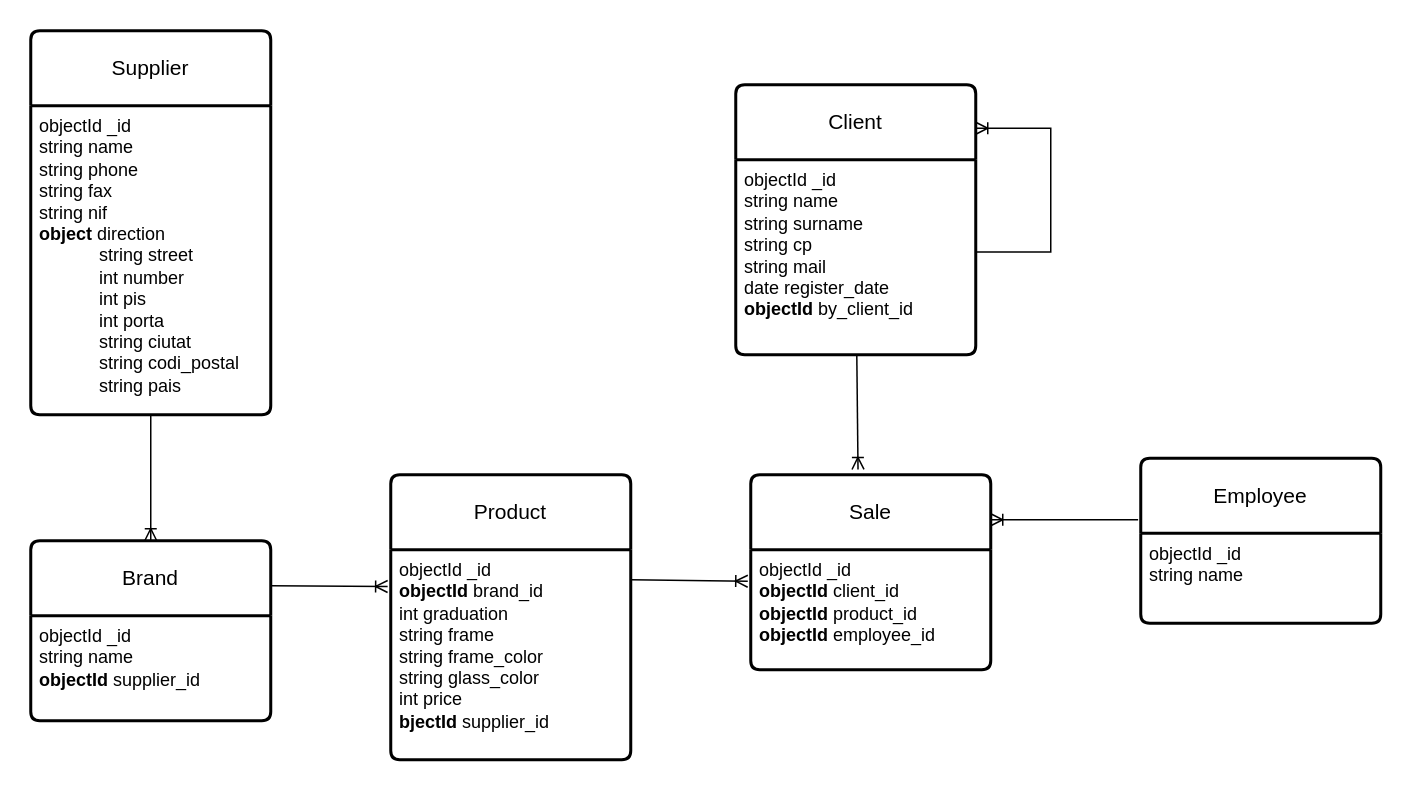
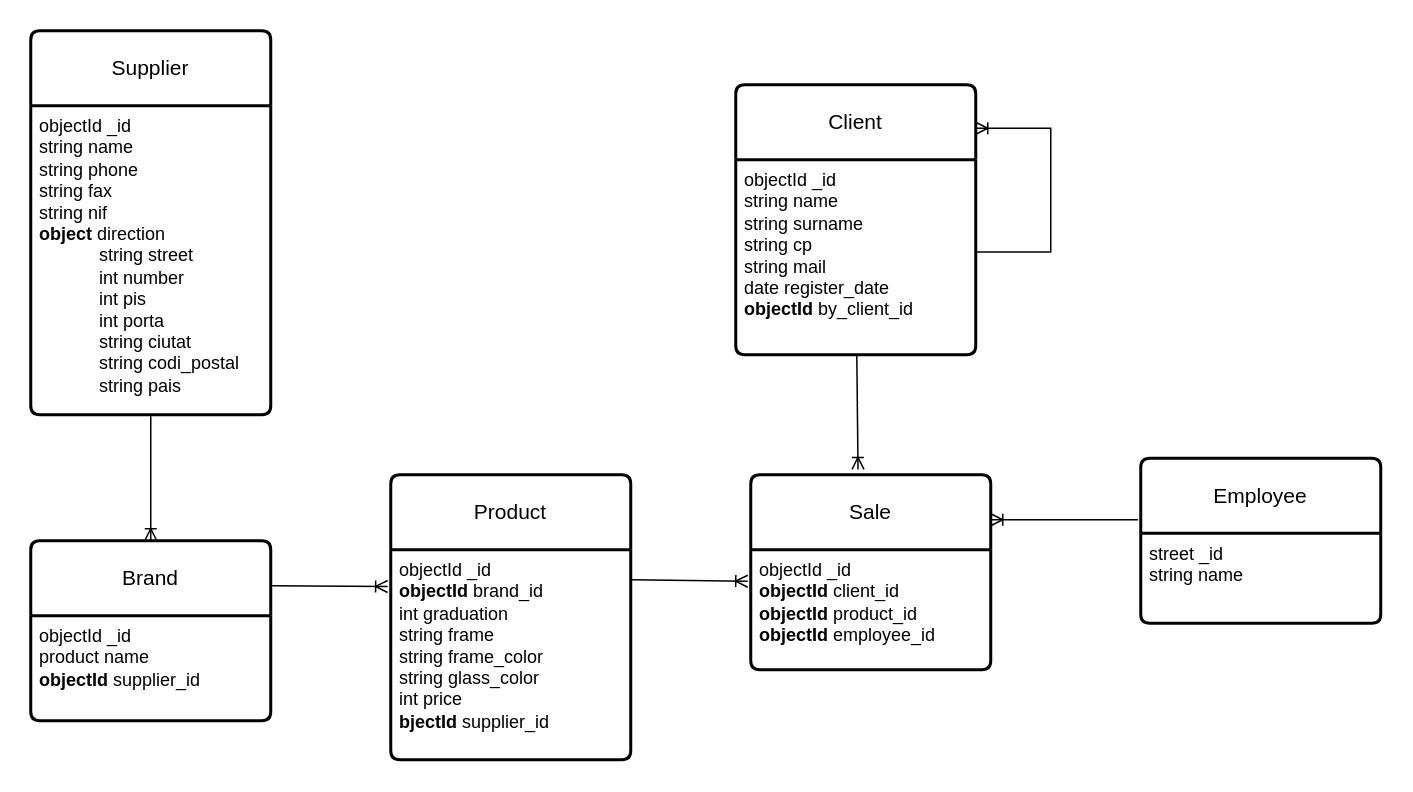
- <mxCell id="8" value="objectId _id&lt;br&gt;string name" style="align=left;strokeColor=none;fillColor=none;spacingLeft=4;fontSize=12;verticalAlign=top;resizable=0;rotatable=0;part=1;html=1;" parent="7" vertex="1"><mxGeometry y="50" width="160" height="60" as="geometry" /></mxCell>
+ <mxCell id="8" value="street _id&lt;br&gt;string name" style="align=left;strokeColor=none;fillColor=none;spacingLeft=4;fontSize=12;verticalAlign=top;resizable=0;rotatable=0;part=1;html=1;" parent="7" vertex="1"><mxGeometry y="50" width="160" height="60" as="geometry" /></mxCell>
- <mxCell id="3" value="objectId _id&lt;br&gt;string name&lt;br&gt;&lt;b&gt;objectId&lt;/b&gt; supplier_id" style="align=left;strokeColor=none;fillColor=none;spacingLeft=4;fontSize=12;verticalAlign=top;resizable=0;rotatable=0;part=1;html=1;" parent="2" vertex="1"><mxGeometry y="50" width="160" height="70" as="geometry" /></mxCell>
+ <mxCell id="3" value="objectId _id&lt;br&gt;product name&lt;br&gt;&lt;b&gt;objectId&lt;/b&gt; supplier_id" style="align=left;strokeColor=none;fillColor=none;spacingLeft=4;fontSize=12;verticalAlign=top;resizable=0;rotatable=0;part=1;html=1;" parent="2" vertex="1"><mxGeometry y="50" width="160" height="70" as="geometry" /></mxCell>
